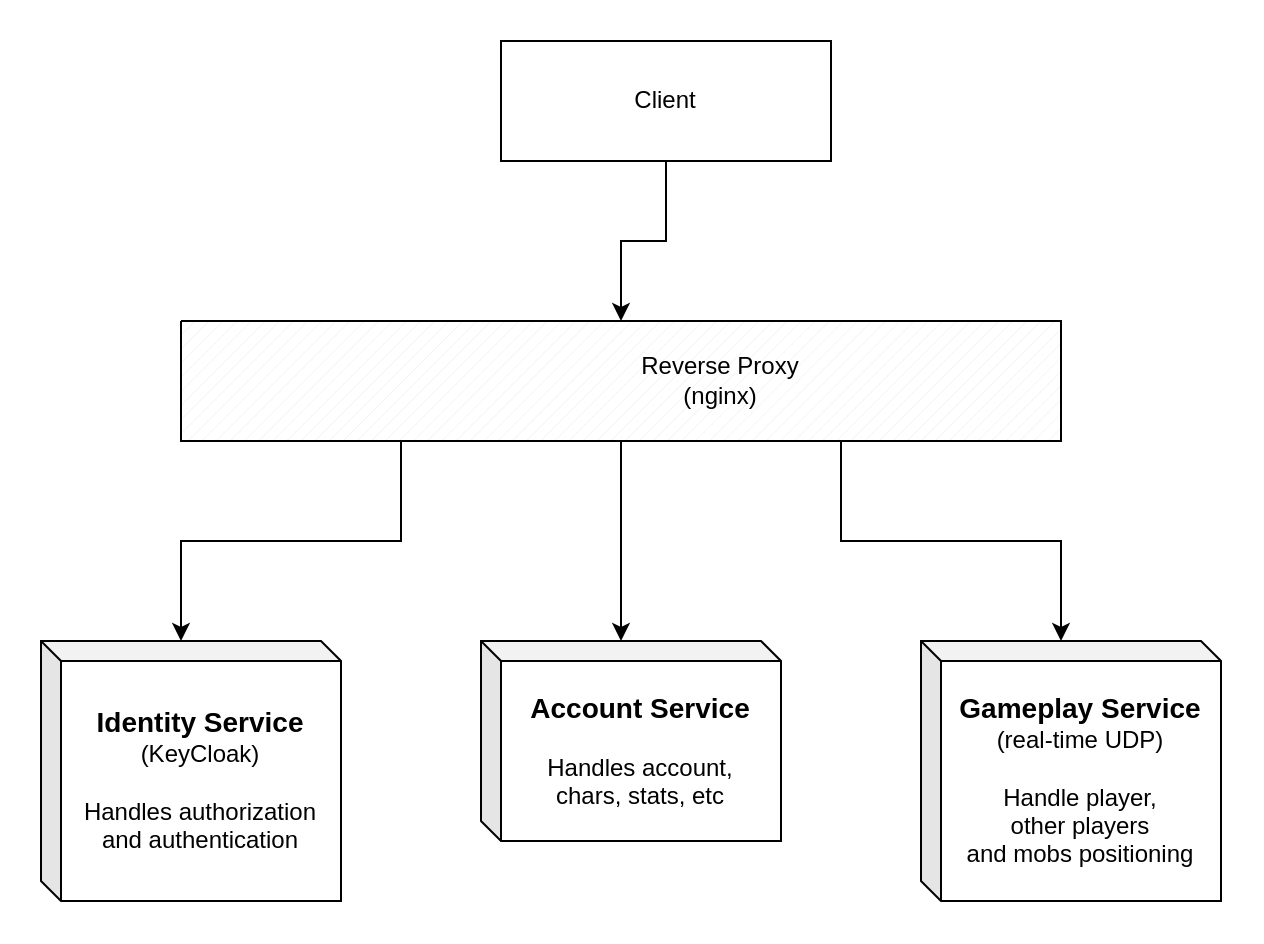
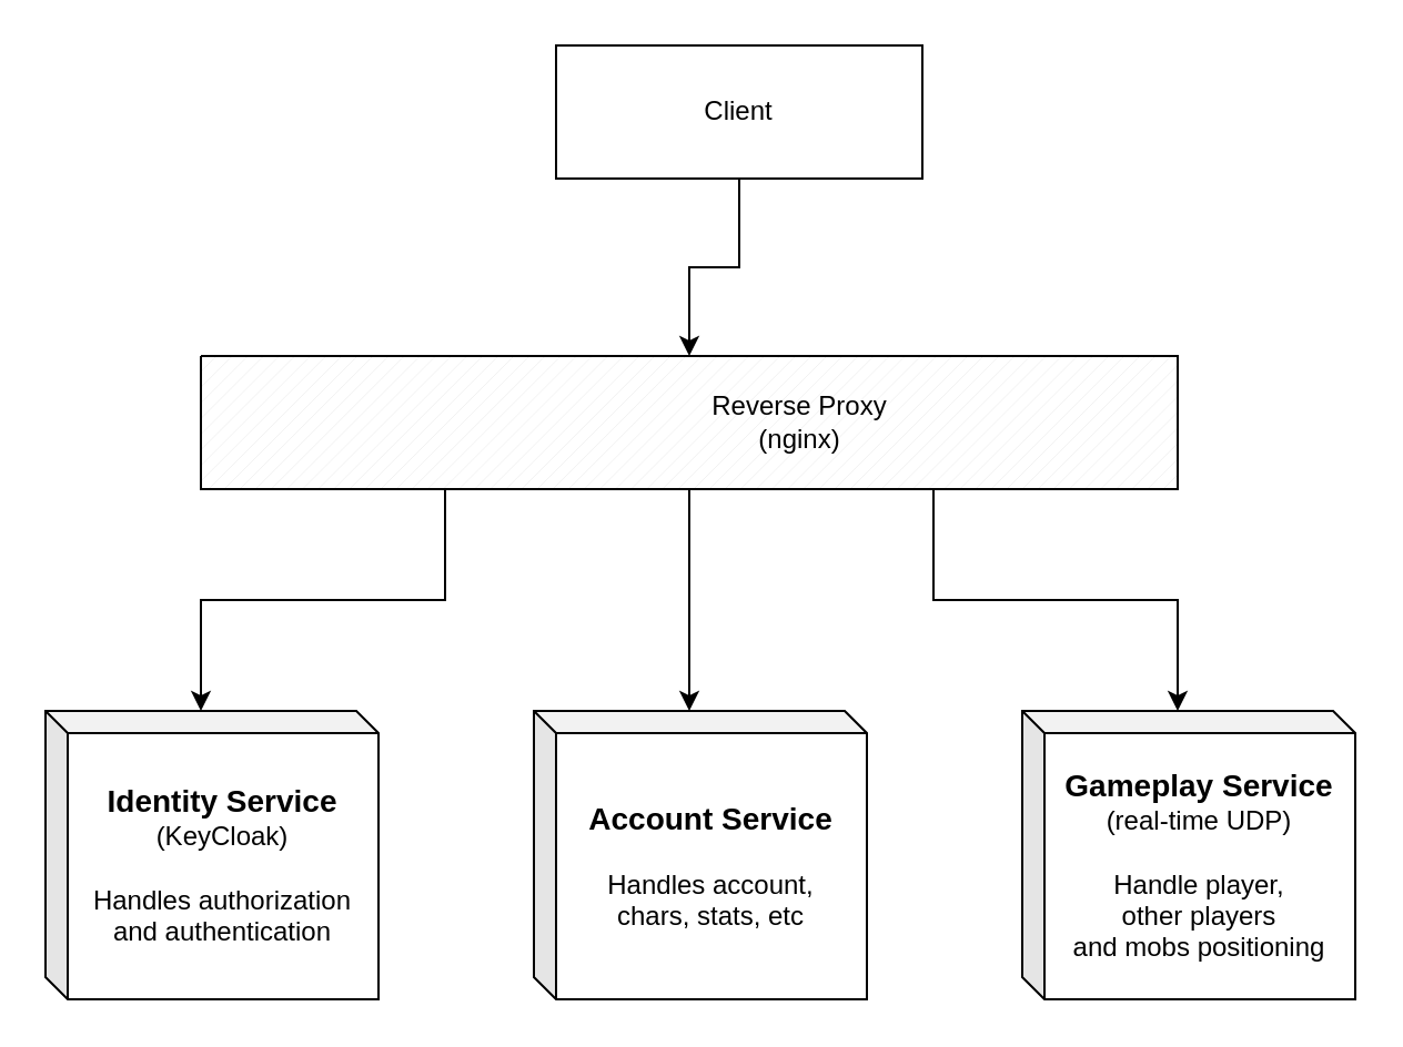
- <mxCell id="7" value="&lt;b&gt;&lt;font style=&quot;font-size: 14px;&quot;&gt;Account Service&lt;br&gt;&lt;/font&gt;&lt;/b&gt;&lt;br&gt;Handles account,&lt;div&gt;chars, stats, etc&lt;/div&gt;" style="shape=cube;whiteSpace=wrap;html=1;boundedLbl=1;backgroundOutline=1;darkOpacity=0.05;darkOpacity2=0.1;size=10;" vertex="1" parent="1"><mxGeometry x="240" y="320" width="150" height="100" as="geometry" /></mxCell>
+ <mxCell id="7" value="&lt;b&gt;&lt;font style=&quot;font-size: 14px;&quot;&gt;Account Service&lt;br&gt;&lt;/font&gt;&lt;/b&gt;&lt;br&gt;Handles account,&lt;div&gt;chars, stats, etc&lt;/div&gt;" style="shape=cube;whiteSpace=wrap;html=1;boundedLbl=1;backgroundOutline=1;darkOpacity=0.05;darkOpacity2=0.1;size=10;" vertex="1" parent="1"><mxGeometry x="240" y="320" width="150" height="130" as="geometry" /></mxCell>
